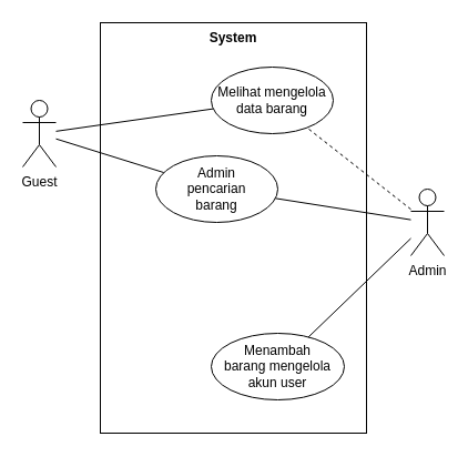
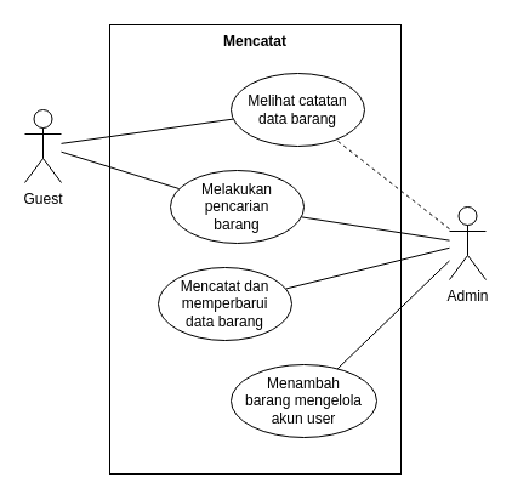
- <mxCell id="2" value="System" style="shape=rect;html=1;verticalAlign=top;fontStyle=1;whiteSpace=wrap;align=center;" parent="1" vertex="1"><mxGeometry x="90" y="20" width="240" height="370" as="geometry" /></mxCell>
+ <mxCell id="2" value="Mencatat" style="shape=rect;html=1;verticalAlign=top;fontStyle=1;whiteSpace=wrap;align=center;" parent="1" vertex="1"><mxGeometry x="90" y="20" width="240" height="370" as="geometry" /></mxCell>
- <mxCell id="6" value="Melihat mengelola&lt;br&gt;data barang" style="ellipse;whiteSpace=wrap;html=1;" parent="1" vertex="1"><mxGeometry x="190" y="60" width="110" height="60" as="geometry" /></mxCell>
+ <mxCell id="6" value="Melihat catatan&lt;br&gt;data barang" style="ellipse;whiteSpace=wrap;html=1;" parent="1" vertex="1"><mxGeometry x="190" y="60" width="110" height="60" as="geometry" /></mxCell>
- <mxCell id="7" value="Admin&lt;br&gt;pencarian&lt;br&gt;barang" style="ellipse;whiteSpace=wrap;html=1;" parent="1" vertex="1"><mxGeometry x="140" y="140" width="110" height="60" as="geometry" /></mxCell>
+ <mxCell id="7" value="Melakukan&lt;br&gt;pencarian&lt;br&gt;barang" style="ellipse;whiteSpace=wrap;html=1;" parent="1" vertex="1"><mxGeometry x="140" y="140" width="110" height="60" as="geometry" /></mxCell>
+ <mxCell id="11" style="rounded=0;orthogonalLoop=1;jettySize=auto;html=1;endArrow=none;endFill=0;" parent="1" source="14" target="8" edge="1"><mxGeometry relative="1" as="geometry" /></mxCell>
+ <mxCell id="8" value="Mencatat dan&lt;br&gt;memperbarui&lt;br&gt;data barang" style="ellipse;whiteSpace=wrap;html=1;" parent="1" vertex="1"><mxGeometry x="130" y="220" width="110" height="60" as="geometry" /></mxCell>
